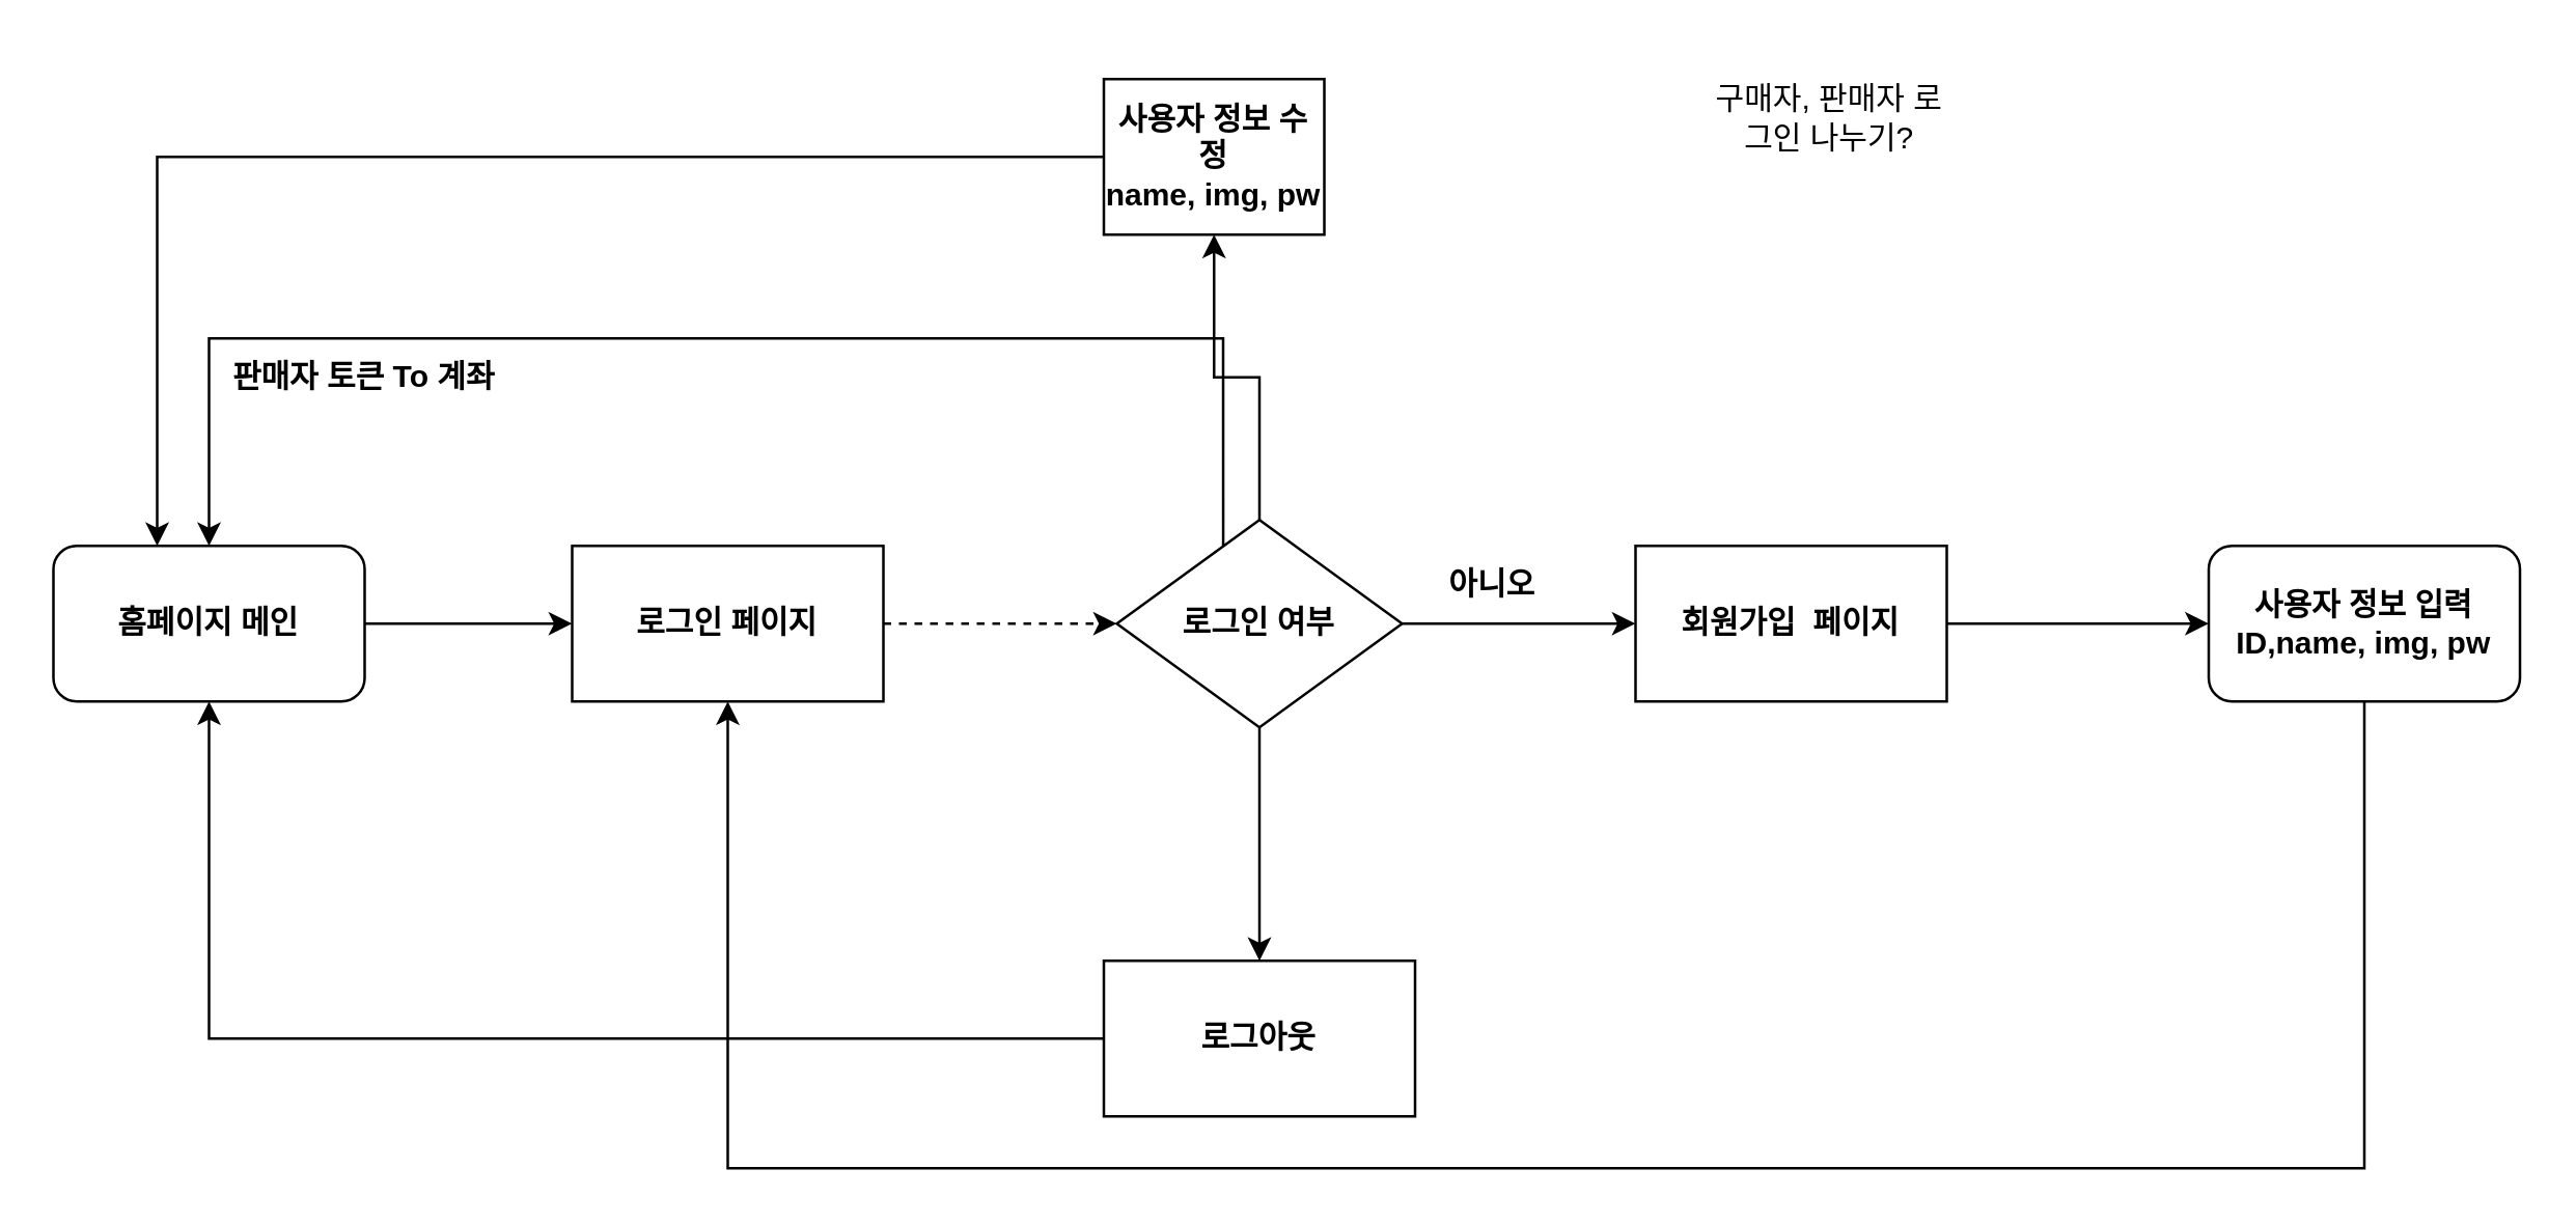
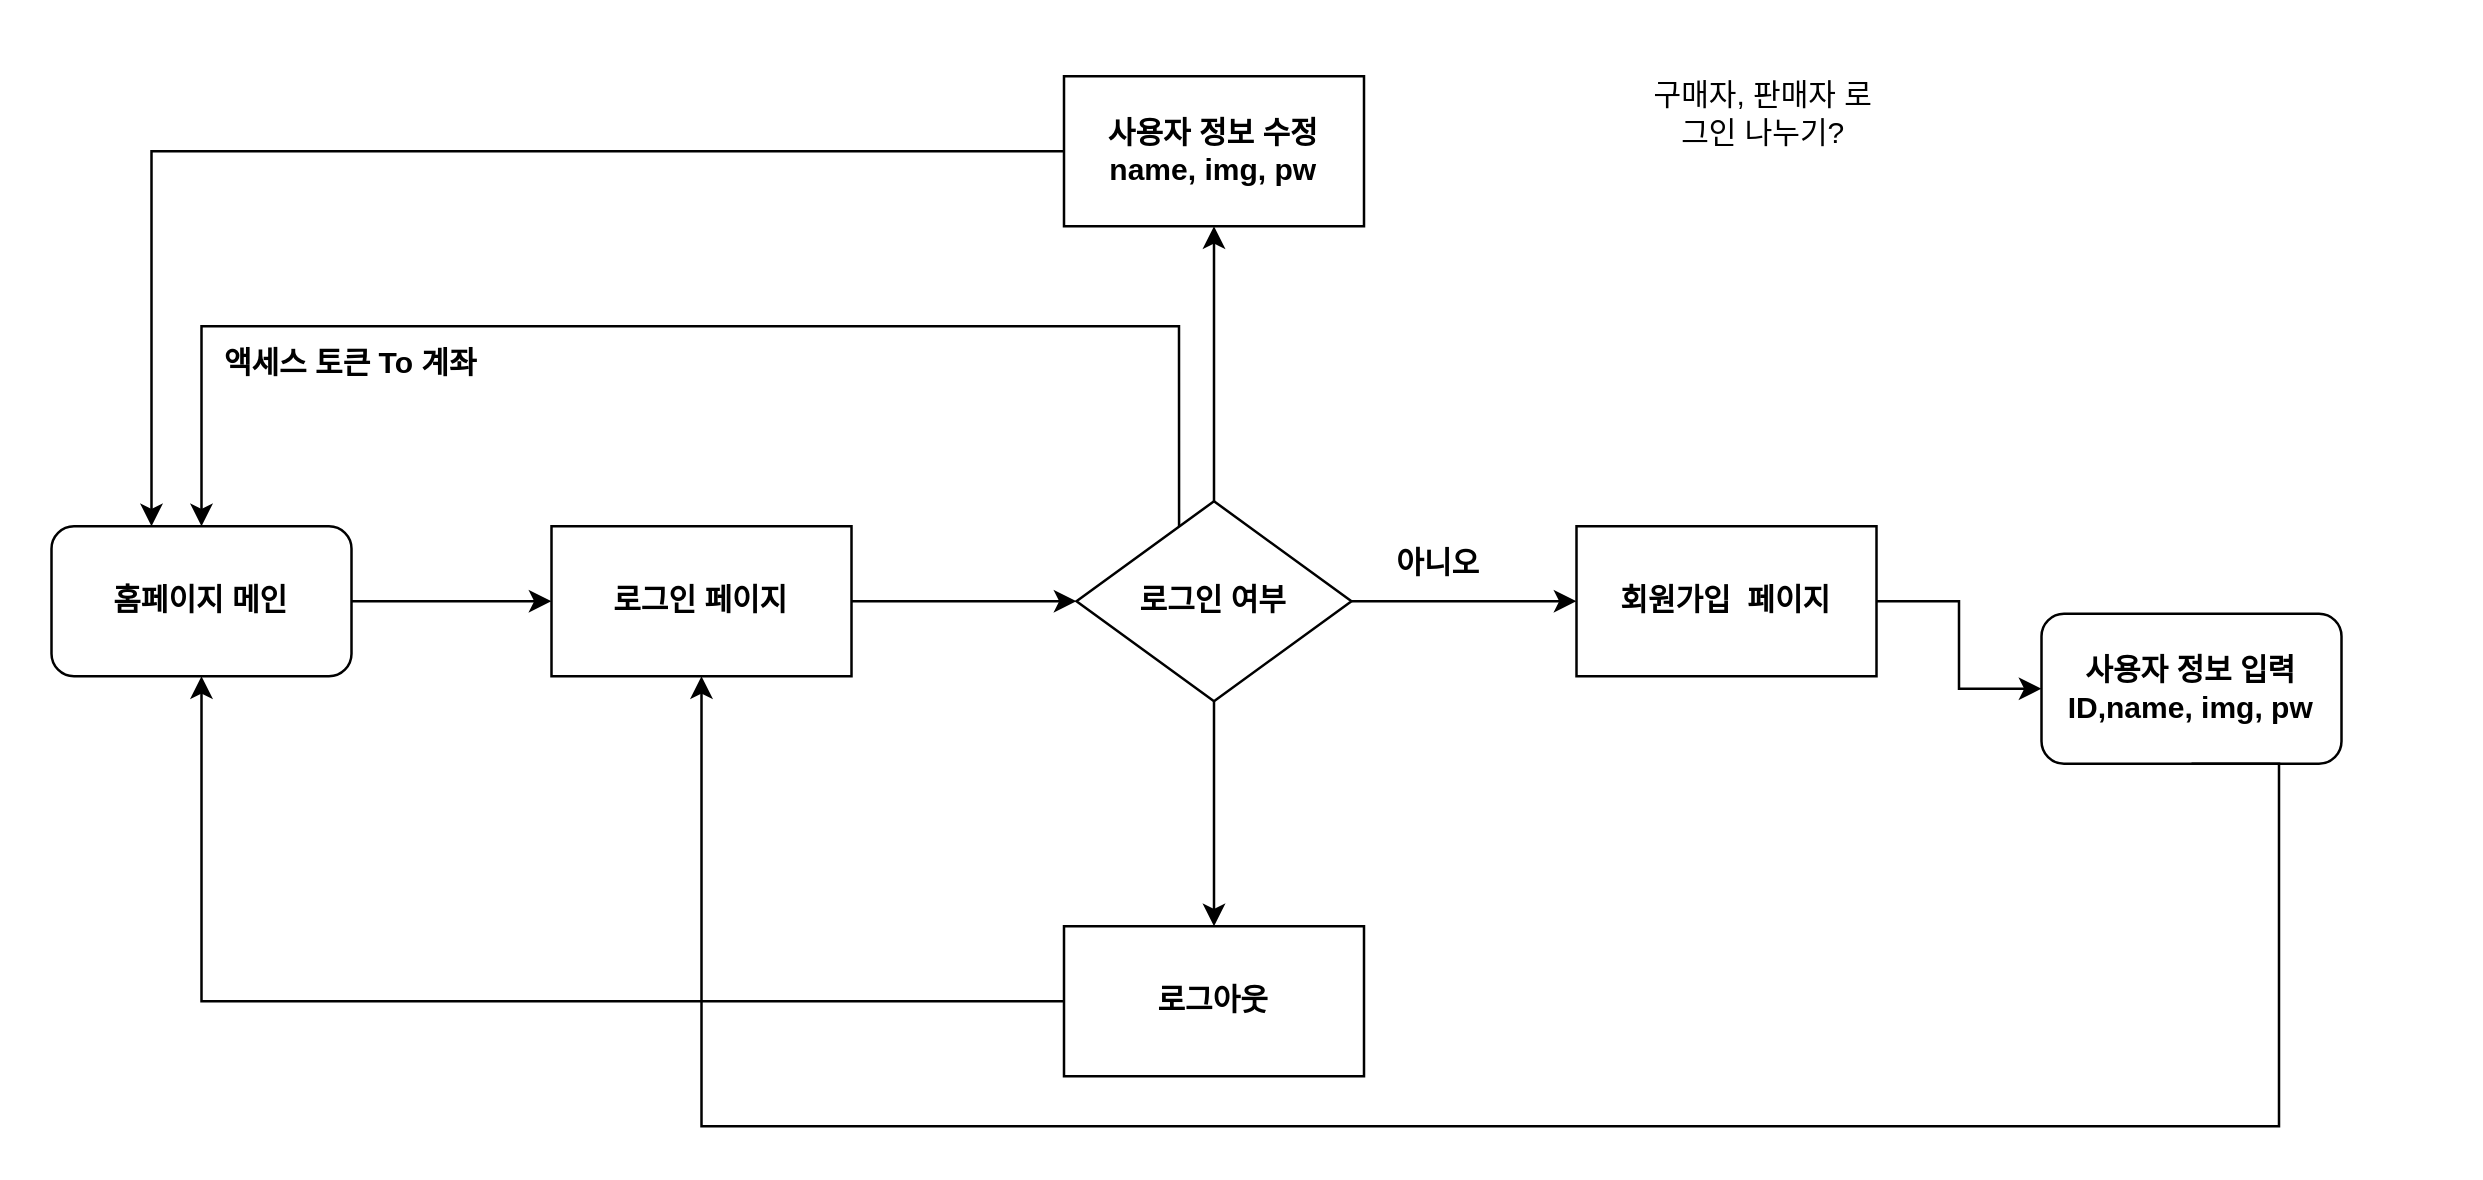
- <mxCell id="13" value="&lt;b&gt;사용자 정보 수정&lt;br&gt;name, img, pw&lt;/b&gt;" style="whiteSpace=wrap;html=1;rounded=0;" parent="1" vertex="1"><mxGeometry x="425" y="30" width="85" height="60" as="geometry" /></mxCell>
+ <mxCell id="13" value="&lt;b&gt;사용자 정보 수정&lt;br&gt;name, img, pw&lt;/b&gt;" style="whiteSpace=wrap;html=1;rounded=0;" parent="1" vertex="1"><mxGeometry x="425" y="30" width="120" height="60" as="geometry" /></mxCell>
- <mxCell id="15" value="&lt;b&gt;판매자 토큰 To 계좌&lt;/b&gt;" style="text;html=1;strokeColor=none;fillColor=none;align=center;verticalAlign=middle;whiteSpace=wrap;rounded=0;glass=0;" parent="1" vertex="1"><mxGeometry x="80" y="130" width="120" height="30" as="geometry" /></mxCell>
+ <mxCell id="15" value="&lt;b&gt;액세스 토큰 To 계좌&lt;/b&gt;" style="text;html=1;strokeColor=none;fillColor=none;align=center;verticalAlign=middle;whiteSpace=wrap;rounded=0;glass=0;" parent="1" vertex="1"><mxGeometry x="80" y="130" width="120" height="30" as="geometry" /></mxCell>
- <mxCell id="7" value="" style="edgeStyle=orthogonalEdgeStyle;rounded=0;orthogonalLoop=1;jettySize=auto;html=1;dashed=1;" parent="1" source="8" target="12" edge="1"><mxGeometry relative="1" as="geometry" /></mxCell>
+ <mxCell id="7" value="" style="edgeStyle=orthogonalEdgeStyle;rounded=0;orthogonalLoop=1;jettySize=auto;html=1;" parent="1" source="8" target="12" edge="1"><mxGeometry relative="1" as="geometry" /></mxCell>
- <mxCell id="14" value="&lt;b&gt;사용자 정보 입력&lt;br&gt;ID,name, img, pw&lt;/b&gt;" style="whiteSpace=wrap;html=1;rounded=1;gradientColor=none;" parent="1" vertex="1"><mxGeometry x="851" y="210" width="120" height="60" as="geometry" /></mxCell>
+ <mxCell id="14" value="&lt;b&gt;사용자 정보 입력&lt;br&gt;ID,name, img, pw&lt;/b&gt;" style="whiteSpace=wrap;html=1;rounded=1;gradientColor=none;" parent="1" vertex="1"><mxGeometry x="816" y="245" width="120" height="60" as="geometry" /></mxCell>
